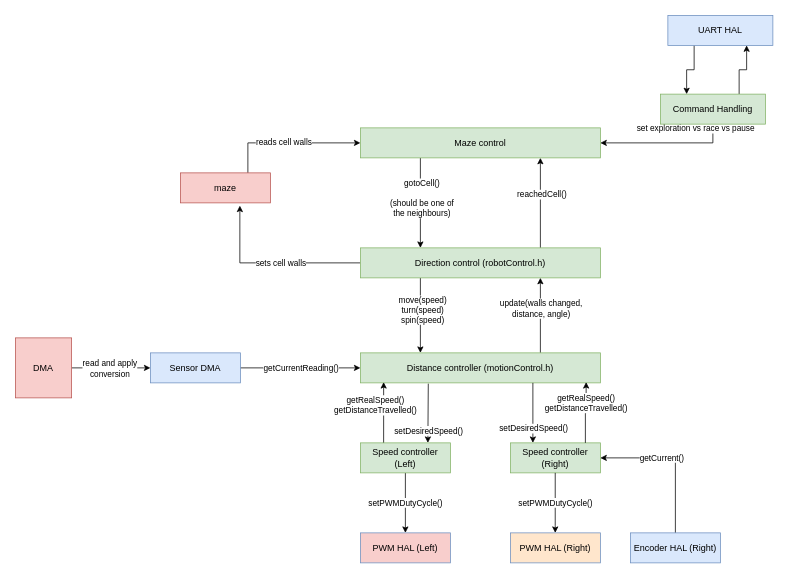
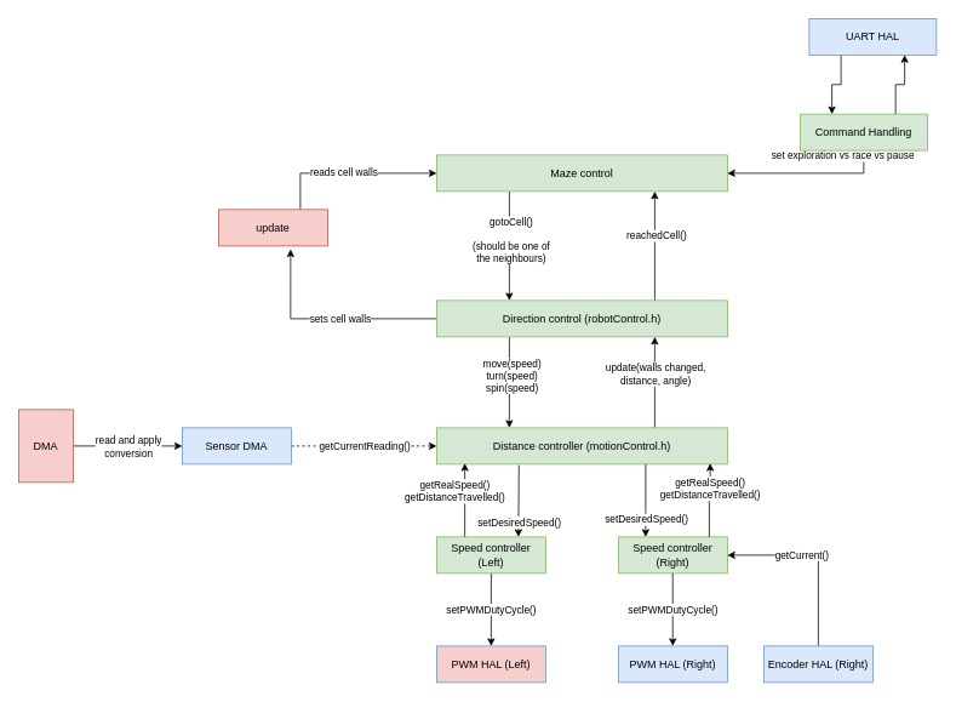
- <mxCell id="35" value="maze" style="rounded=0;whiteSpace=wrap;html=1;fillColor=#f8cecc;strokeColor=#b85450;" vertex="1" parent="1"><mxGeometry y="230" width="120" height="40" as="geometry" x="240" /></mxCell>
+ <mxCell id="35" value="update" style="rounded=0;whiteSpace=wrap;html=1;fillColor=#f8cecc;strokeColor=#b85450;" vertex="1" parent="1"><mxGeometry y="230" width="120" height="40" as="geometry" x="240" /></mxCell>
- <mxCell id="44" value="DMA" style="rounded=0;whiteSpace=wrap;html=1;fillColor=#f8cecc;strokeColor=#b85450;" vertex="1" parent="1"><mxGeometry x="20" y="450" width="75" height="80" as="geometry" /></mxCell>
+ <mxCell id="44" value="DMA" style="rounded=0;whiteSpace=wrap;html=1;fillColor=#f8cecc;strokeColor=#b85450;" vertex="1" parent="1"><mxGeometry x="20" y="450" width="60" height="80" as="geometry" /></mxCell>
- <mxCell id="27" style="edgeStyle=orthogonalEdgeStyle;rounded=0;orthogonalLoop=1;jettySize=auto;html=1;exitX=1;exitY=0.5;exitDx=0;exitDy=0;entryX=0;entryY=0.5;entryDx=0;entryDy=0;" edge="1" parent="1" source="29" target="13"><mxGeometry relative="1" as="geometry" /></mxCell>
+ <mxCell id="27" style="edgeStyle=orthogonalEdgeStyle;rounded=0;orthogonalLoop=1;jettySize=auto;html=1;exitX=1;exitY=0.5;exitDx=0;exitDy=0;entryX=0;entryY=0.5;entryDx=0;entryDy=0;dashed=1;" edge="1" parent="1" source="29" target="13"><mxGeometry relative="1" as="geometry" /></mxCell>
- <mxCell id="19" value="PWM HAL (Right)" style="rounded=0;whiteSpace=wrap;html=1;fillColor=#ffe6cc;strokeColor=#6c8ebf;" vertex="1" parent="1"><mxGeometry x="680" y="710" width="120" height="40" as="geometry" /></mxCell>
+ <mxCell id="19" value="PWM HAL (Right)" style="rounded=0;whiteSpace=wrap;html=1;fillColor=#dae8fc;strokeColor=#6c8ebf;" vertex="1" parent="1"><mxGeometry x="680" y="710" width="120" height="40" as="geometry" /></mxCell>
